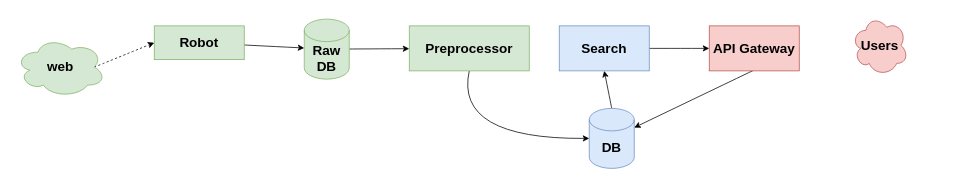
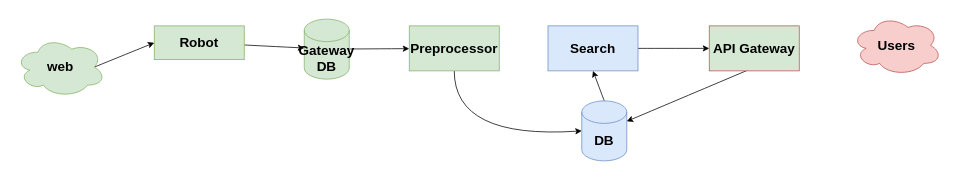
- <mxCell id="16" value="&lt;b&gt;&lt;font style=&quot;font-size: 18px&quot;&gt;Users&lt;/font&gt;&lt;/b&gt;" style="ellipse;shape=cloud;whiteSpace=wrap;html=1;fontSize=18;fillColor=#f8cecc;strokeColor=#b85450;" vertex="1" parent="1"><mxGeometry x="1135" y="20" width="75" height="80" as="geometry" /></mxCell>
+ <mxCell id="16" value="&lt;b&gt;&lt;font style=&quot;font-size: 18px&quot;&gt;Users&lt;/font&gt;&lt;/b&gt;" style="ellipse;shape=cloud;whiteSpace=wrap;html=1;fontSize=18;fillColor=#f8cecc;strokeColor=#b85450;" vertex="1" parent="1"><mxGeometry x="1135" y="20" width="120" height="80" as="geometry" /></mxCell>
- <mxCell id="7" value="&lt;b&gt;&lt;font style=&quot;font-size: 18px&quot;&gt;Preprocessor&lt;/font&gt;&lt;/b&gt;" style="rounded=0;whiteSpace=wrap;html=1;fillColor=#d5e8d4;strokeColor=#82b366;" vertex="1" parent="1"><mxGeometry x="545" y="34" width="160" height="60" as="geometry" /></mxCell>
+ <mxCell id="7" value="&lt;b&gt;&lt;font style=&quot;font-size: 18px&quot;&gt;Preprocessor&lt;/font&gt;&lt;/b&gt;" style="rounded=0;whiteSpace=wrap;html=1;fillColor=#d5e8d4;strokeColor=#82b366;" vertex="1" parent="1"><mxGeometry x="545" y="34" width="120" height="60" as="geometry" /></mxCell>
- <mxCell id="13" value="&lt;b style=&quot;font-size: 18px&quot;&gt;Search&lt;/b&gt;" style="rounded=0;whiteSpace=wrap;html=1;fillColor=#dae8fc;strokeColor=#6c8ebf;" vertex="1" parent="1"><mxGeometry x="745" y="34" width="120" height="60" as="geometry" /></mxCell>
+ <mxCell id="13" value="&lt;b style=&quot;font-size: 18px&quot;&gt;Search&lt;/b&gt;" style="rounded=0;whiteSpace=wrap;html=1;fillColor=#dae8fc;strokeColor=#6c8ebf;" vertex="1" parent="1"><mxGeometry x="730" y="34" width="120" height="60" as="geometry" /></mxCell>
- <mxCell id="11" value="&lt;b&gt;&lt;font style=&quot;font-size: 18px&quot;&gt;API Gateway&lt;/font&gt;&lt;/b&gt;" style="rounded=0;whiteSpace=wrap;html=1;fillColor=#f8cecc;strokeColor=#b85450;" vertex="1" parent="1"><mxGeometry x="945" y="34" width="120" height="60" as="geometry" /></mxCell>
+ <mxCell id="11" value="&lt;b&gt;&lt;font style=&quot;font-size: 18px&quot;&gt;API Gateway&lt;/font&gt;&lt;/b&gt;" style="rounded=0;whiteSpace=wrap;html=1;fillColor=#d5e8d4;strokeColor=#b85450;" vertex="1" parent="1"><mxGeometry x="945" y="34" width="120" height="60" as="geometry" /></mxCell>
- <mxCell id="14" style="edgeStyle=none;curved=1;orthogonalLoop=1;jettySize=auto;html=1;exitX=0.875;exitY=0.5;exitDx=0;exitDy=0;exitPerimeter=0;entryX=0;entryY=0.5;entryDx=0;entryDy=0;dashed=1;" edge="1" parent="1" source="15" target="3"><mxGeometry relative="1" as="geometry" /></mxCell>
+ <mxCell id="14" style="edgeStyle=none;curved=1;orthogonalLoop=1;jettySize=auto;html=1;exitX=0.875;exitY=0.5;exitDx=0;exitDy=0;exitPerimeter=0;entryX=0;entryY=0.5;entryDx=0;entryDy=0;" edge="1" parent="1" source="15" target="3"><mxGeometry relative="1" as="geometry" /></mxCell>
- <mxCell id="5" value="&lt;font style=&quot;font-size: 18px&quot;&gt;&lt;b&gt;Raw DB&lt;/b&gt;&lt;/font&gt;" style="shape=cylinder3;whiteSpace=wrap;html=1;boundedLbl=1;backgroundOutline=1;size=15;fillColor=#d5e8d4;strokeColor=#82b366;" vertex="1" parent="1"><mxGeometry x="405" y="25" width="60" height="80" as="geometry" /></mxCell>
+ <mxCell id="5" value="&lt;font style=&quot;font-size: 18px&quot;&gt;&lt;b&gt;Gateway DB&lt;/b&gt;&lt;/font&gt;" style="shape=cylinder3;whiteSpace=wrap;html=1;boundedLbl=1;backgroundOutline=1;size=15;fillColor=#d5e8d4;strokeColor=#82b366;" vertex="1" parent="1"><mxGeometry x="405" y="25" width="60" height="80" as="geometry" /></mxCell>
- <mxCell id="9" value="&lt;font style=&quot;font-size: 18px&quot;&gt;&lt;b&gt;DB&lt;/b&gt;&lt;/font&gt;" style="shape=cylinder3;whiteSpace=wrap;html=1;boundedLbl=1;backgroundOutline=1;size=15;fillColor=#dae8fc;strokeColor=#6c8ebf;" vertex="1" parent="1"><mxGeometry x="785" y="144" width="60" height="80" as="geometry" /></mxCell>
+ <mxCell id="9" value="&lt;font style=&quot;font-size: 18px&quot;&gt;&lt;b&gt;DB&lt;/b&gt;&lt;/font&gt;" style="shape=cylinder3;whiteSpace=wrap;html=1;boundedLbl=1;backgroundOutline=1;size=15;fillColor=#dae8fc;strokeColor=#6c8ebf;" vertex="1" parent="1"><mxGeometry x="775" y="134" width="60" height="80" as="geometry" /></mxCell>
